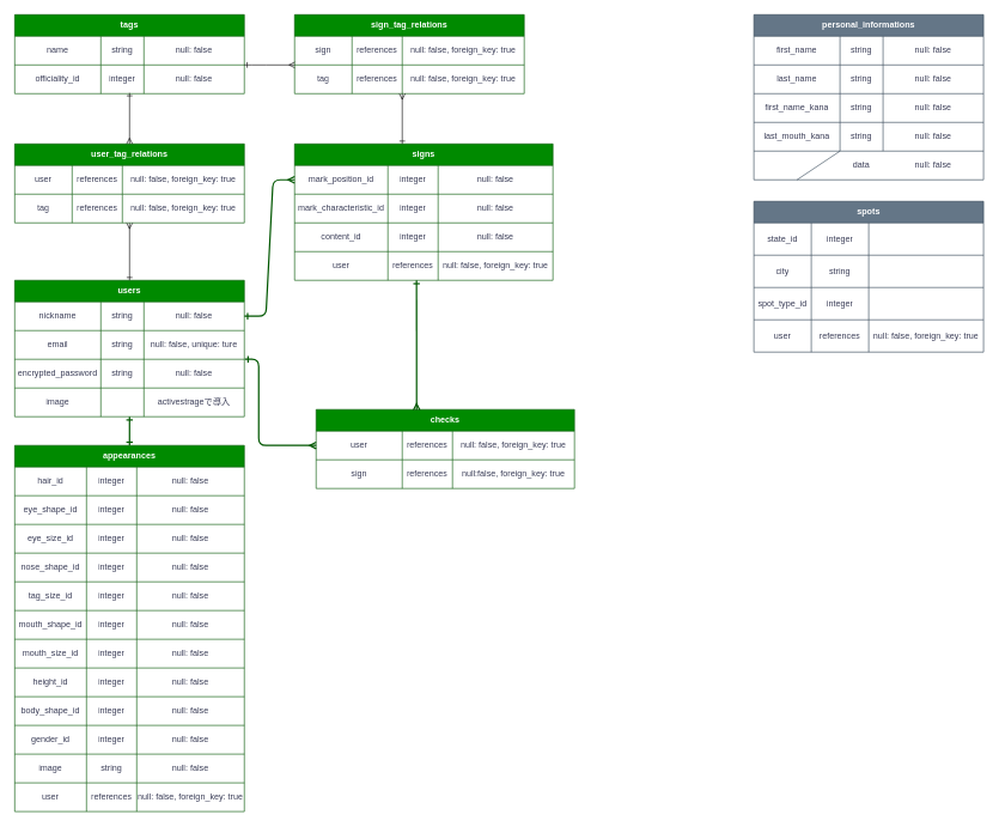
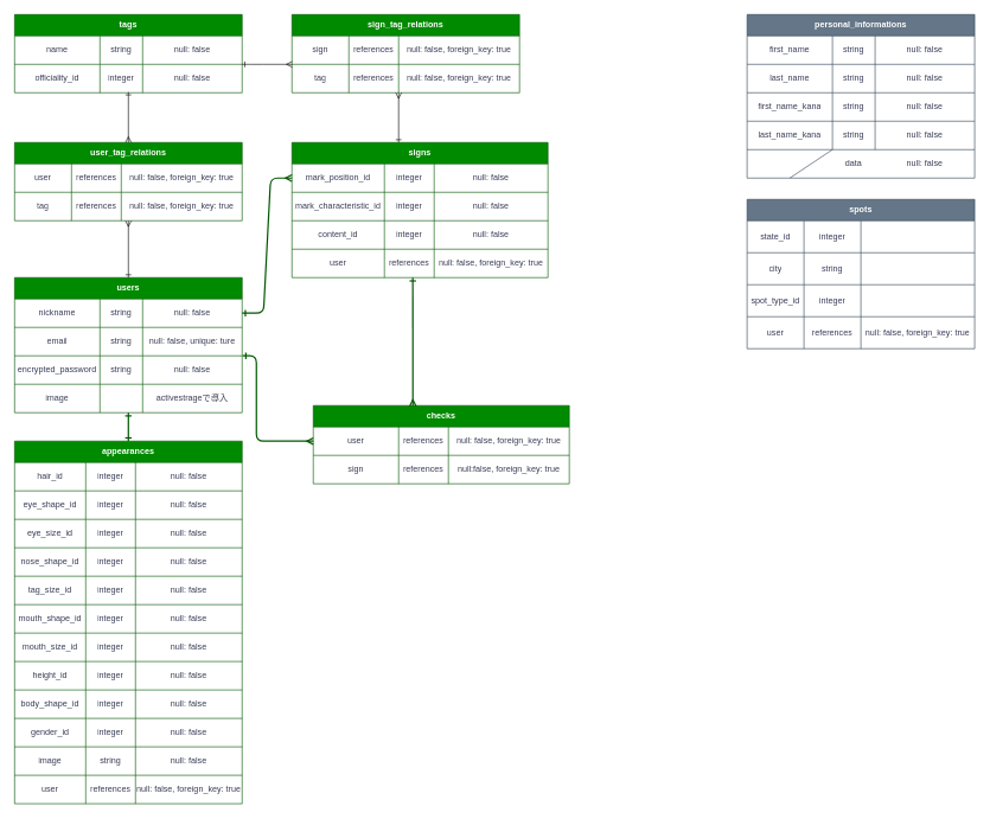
- <mxCell id="79" value="last_mouth_kana" style="shape=partialRectangle;html=1;whiteSpace=wrap;connectable=0;fillColor=none;top=0;left=0;bottom=0;right=0;overflow=hidden;fontColor=#393C56;strokeColor=#E07A5F;labelBackgroundColor=none;" parent="78" vertex="1"><mxGeometry width="120" height="40" as="geometry" /></mxCell>
+ <mxCell id="79" value="last_name_kana" style="shape=partialRectangle;html=1;whiteSpace=wrap;connectable=0;fillColor=none;top=0;left=0;bottom=0;right=0;overflow=hidden;fontColor=#393C56;strokeColor=#E07A5F;labelBackgroundColor=none;" parent="78" vertex="1"><mxGeometry width="120" height="40" as="geometry" /></mxCell>
